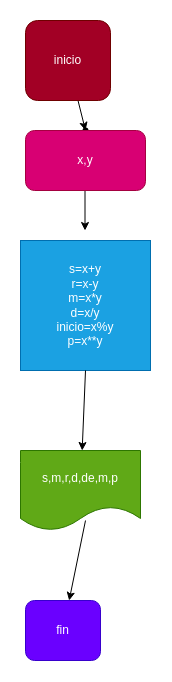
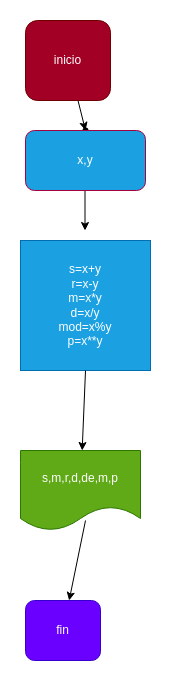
- <mxCell id="6" value="x,y" style="rounded=1;whiteSpace=wrap;html=1;fillColor=#d80073;fontColor=#ffffff;strokeColor=#A50040;" vertex="1" parent="1"><mxGeometry x="25" y="130" width="120" height="60" as="geometry" /></mxCell>
+ <mxCell id="6" value="x,y" style="rounded=1;whiteSpace=wrap;html=1;fillColor=#1ba1e2;fontColor=#ffffff;strokeColor=#A50040;" vertex="1" parent="1"><mxGeometry x="25" y="130" width="120" height="60" as="geometry" /></mxCell>
- <mxCell id="7" value="s=x+y&lt;br&gt;r=x-y&lt;br&gt;m=x*y&lt;br&gt;d=x/y&lt;br&gt;inicio=x%y&lt;br&gt;p=x**y" style="whiteSpace=wrap;html=1;aspect=fixed;fillColor=#1ba1e2;fontColor=#ffffff;strokeColor=#006EAF;" vertex="1" parent="1"><mxGeometry x="20" y="240" width="130" height="130" as="geometry" /></mxCell>
+ <mxCell id="7" value="s=x+y&lt;br&gt;r=x-y&lt;br&gt;m=x*y&lt;br&gt;d=x/y&lt;br&gt;mod=x%y&lt;br&gt;p=x**y" style="whiteSpace=wrap;html=1;aspect=fixed;fillColor=#1ba1e2;fontColor=#ffffff;strokeColor=#006EAF;" vertex="1" parent="1"><mxGeometry x="20" y="240" width="130" height="130" as="geometry" /></mxCell>
